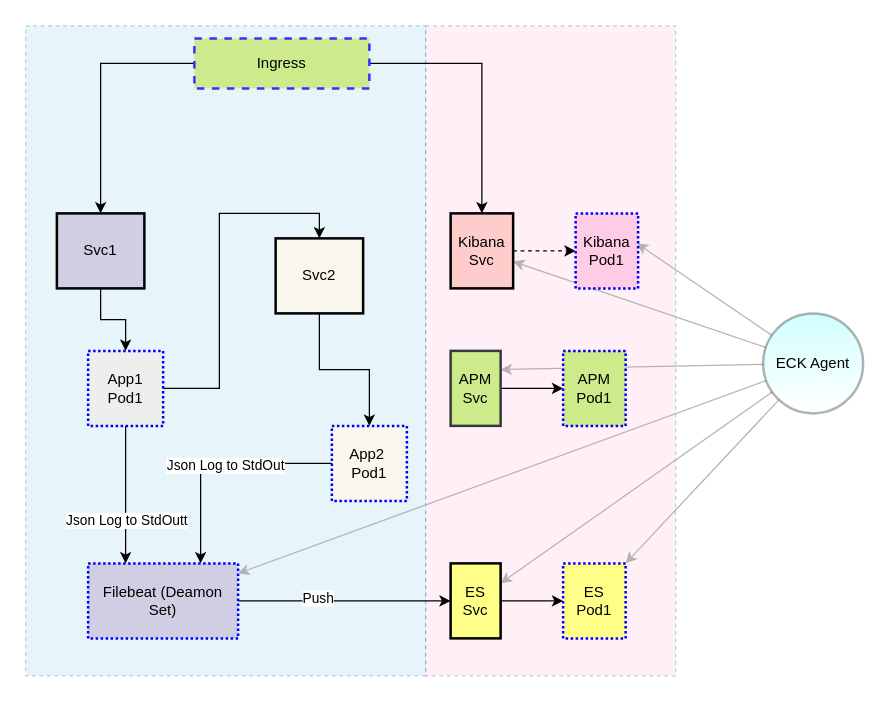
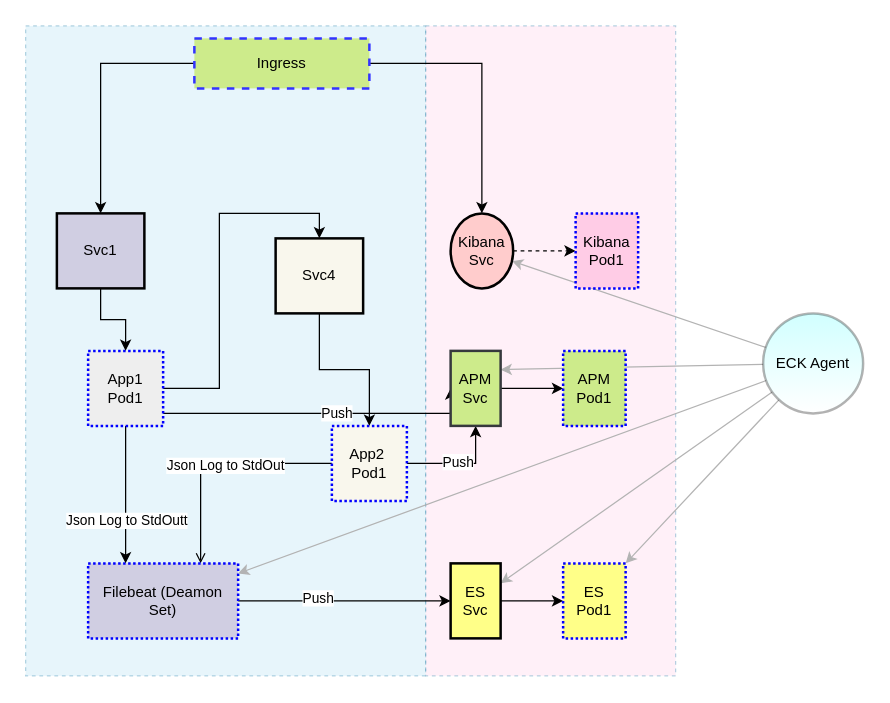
- <mxCell id="38" value="Kibana&lt;br&gt;Svc" style="rounded=0;whiteSpace=wrap;html=1;fillColor=#ffcccc;strokeWidth=2;" vertex="1" parent="1"><mxGeometry x="360" y="170" width="50" height="60" as="geometry" /></mxCell>
+ <mxCell id="38" value="Kibana&lt;br&gt;Svc" style="ellipse;whiteSpace=wrap;html=1;fillColor=#ffcccc;strokeWidth=2;" vertex="1" parent="1"><mxGeometry x="360" y="170" width="50" height="60" as="geometry" /></mxCell>
- <mxCell id="21" value="Svc2" style="rounded=0;whiteSpace=wrap;html=1;fillColor=#f9f7ed;strokeWidth=2;" vertex="1" parent="1"><mxGeometry x="220" y="190" width="70" height="60" as="geometry" /></mxCell>
+ <mxCell id="21" value="Svc4" style="rounded=0;whiteSpace=wrap;html=1;fillColor=#f9f7ed;strokeWidth=2;" vertex="1" parent="1"><mxGeometry x="220" y="190" width="70" height="60" as="geometry" /></mxCell>
- <mxCell id="29" style="edgeStyle=none;rounded=0;orthogonalLoop=1;jettySize=auto;html=1;entryX=0.98;entryY=0.4;entryDx=0;entryDy=0;entryPerimeter=0;strokeColor=#B3B3B3;" edge="1" parent="1" source="34" target="37"><mxGeometry relative="1" as="geometry" /></mxCell>
+ <mxCell id="14" style="edgeStyle=orthogonalEdgeStyle;rounded=0;orthogonalLoop=1;jettySize=auto;html=1;entryX=0;entryY=0.5;entryDx=0;entryDy=0;" edge="1" parent="1" source="17" target="40"><mxGeometry relative="1" as="geometry"><Array as="points"><mxPoint x="360" y="330" /></Array></mxGeometry></mxCell>
+ <mxCell id="15" value="Push" style="edgeLabel;html=1;align=center;verticalAlign=middle;resizable=0;points=[];" vertex="1" connectable="0" parent="14"><mxGeometry x="0.104" y="1" relative="1" as="geometry"><mxPoint as="offset" /></mxGeometry></mxCell>
+ <mxCell id="6" style="edgeStyle=orthogonalEdgeStyle;rounded=0;orthogonalLoop=1;jettySize=auto;html=1;entryX=0.5;entryY=1;entryDx=0;entryDy=0;" edge="1" parent="1" source="8" target="40"><mxGeometry relative="1" as="geometry" /></mxCell>
+ <mxCell id="7" value="Push" style="edgeLabel;html=1;align=center;verticalAlign=middle;resizable=0;points=[];" vertex="1" connectable="0" parent="6"><mxGeometry x="-0.054" y="2" relative="1" as="geometry"><mxPoint as="offset" /></mxGeometry></mxCell>
- <mxCell id="4" style="edgeStyle=orthogonalEdgeStyle;rounded=0;orthogonalLoop=1;jettySize=auto;html=1;entryX=0.75;entryY=0;entryDx=0;entryDy=0;" edge="1" parent="1" source="8" target="11"><mxGeometry relative="1" as="geometry" /></mxCell>
+ <mxCell id="4" style="edgeStyle=orthogonalEdgeStyle;rounded=0;orthogonalLoop=1;jettySize=auto;html=1;entryX=0.75;entryY=0;entryDx=0;entryDy=0;endArrow=open;" edge="1" parent="1" source="8" target="11"><mxGeometry relative="1" as="geometry" /></mxCell>
